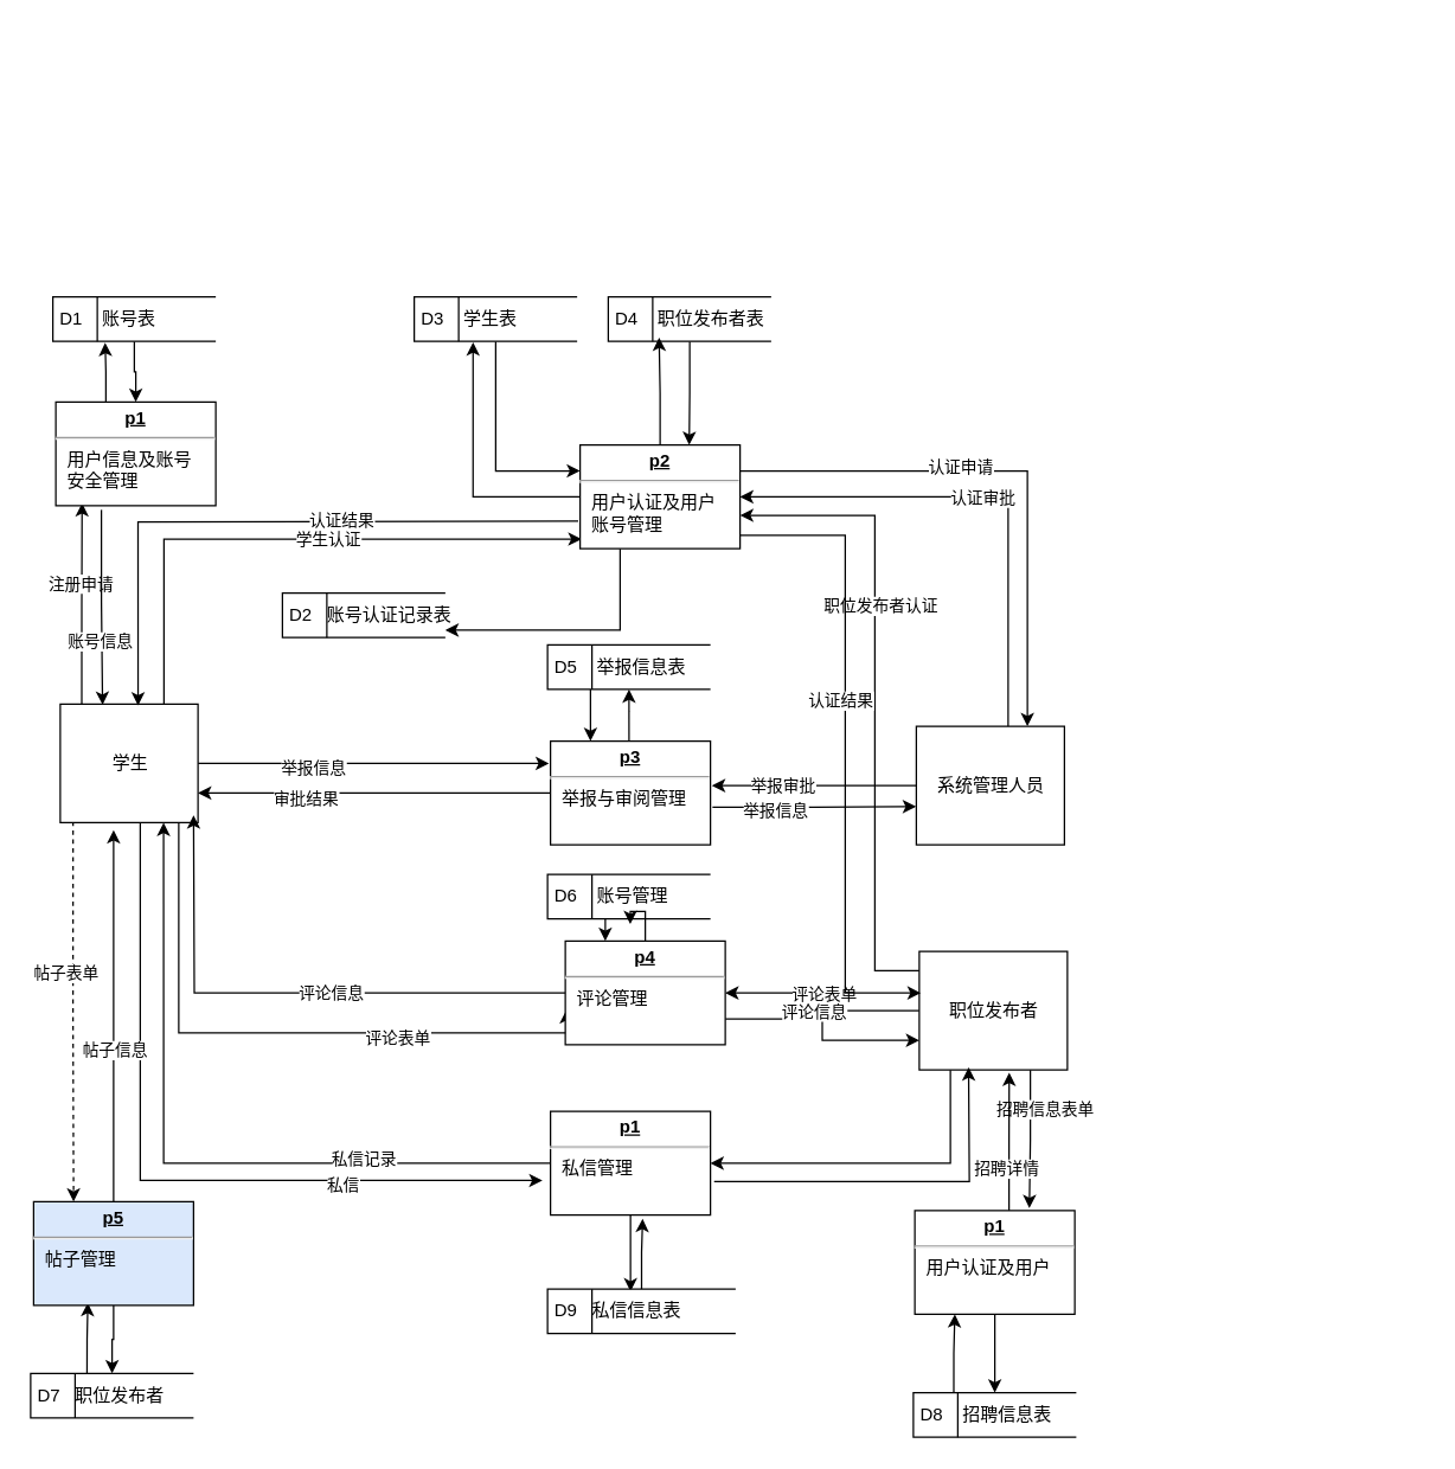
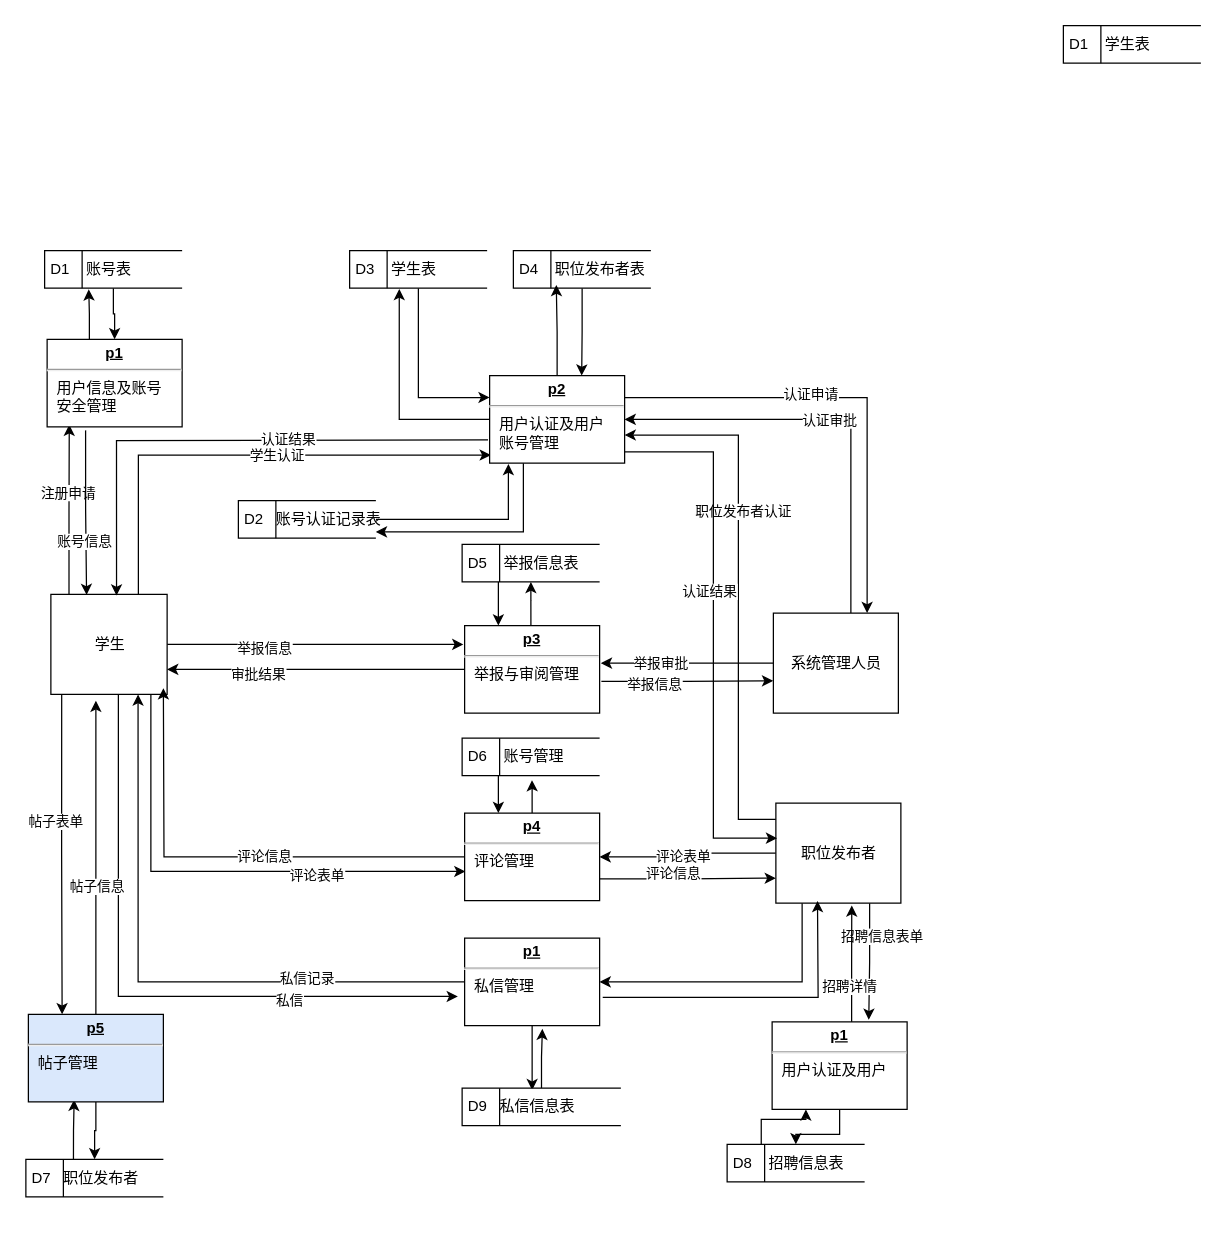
+ <mxCell id="2" value="D1&amp;nbsp; &amp;nbsp; 学生表" style="html=1;dashed=0;whitespace=wrap;shape=mxgraph.dfd.dataStoreID;align=left;spacingLeft=3;points=[[0,0],[0.5,0],[1,0],[0,0.5],[1,0.5],[0,1],[0.5,1],[1,1]];" vertex="1" parent="1"><mxGeometry x="850" y="20" width="110" height="30" as="geometry" /></mxCell>
+ <mxCell id="29" style="edgeStyle=orthogonalEdgeStyle;rounded=0;orthogonalLoop=1;jettySize=auto;html=1;entryX=0.139;entryY=1.01;entryDx=0;entryDy=0;entryPerimeter=0;" edge="1" parent="1" source="30" target="42"><mxGeometry relative="1" as="geometry" /></mxCell>
- <mxCell id="64" value="&lt;p style=&quot;margin: 0px ; margin-top: 4px ; text-align: center ; text-decoration: underline&quot;&gt;&lt;b&gt;p4&lt;/b&gt;&lt;/p&gt;&lt;hr&gt;&lt;p style=&quot;margin: 0px ; margin-left: 8px&quot;&gt;评论管理&lt;/p&gt;" style="verticalAlign=top;align=left;overflow=fill;fontSize=12;fontFamily=Helvetica;html=1;" vertex="1" parent="1"><mxGeometry x="381" y="635" width="108" height="70" as="geometry" /></mxCell>
+ <mxCell id="64" value="&lt;p style=&quot;margin: 0px ; margin-top: 4px ; text-align: center ; text-decoration: underline&quot;&gt;&lt;b&gt;p4&lt;/b&gt;&lt;/p&gt;&lt;hr&gt;&lt;p style=&quot;margin: 0px ; margin-left: 8px&quot;&gt;评论管理&lt;/p&gt;" style="verticalAlign=top;align=left;overflow=fill;fontSize=12;fontFamily=Helvetica;html=1;" vertex="1" parent="1"><mxGeometry x="371" y="650" width="108" height="70" as="geometry" /></mxCell>
- <mxCell id="5" style="edgeStyle=orthogonalEdgeStyle;rounded=0;orthogonalLoop=1;jettySize=auto;html=1;entryX=0.25;entryY=0;entryDx=0;entryDy=0;exitX=0.093;exitY=0.992;exitDx=0;exitDy=0;exitPerimeter=0;dashed=1;" edge="1" parent="1" source="15" target="48"><mxGeometry relative="1" as="geometry" /></mxCell>
+ <mxCell id="5" style="edgeStyle=orthogonalEdgeStyle;rounded=0;orthogonalLoop=1;jettySize=auto;html=1;entryX=0.25;entryY=0;entryDx=0;entryDy=0;exitX=0.093;exitY=0.992;exitDx=0;exitDy=0;exitPerimeter=0;" edge="1" parent="1" source="15" target="48"><mxGeometry relative="1" as="geometry" /></mxCell>
- <mxCell id="66" value="D8&amp;nbsp; &amp;nbsp; 招聘信息表" style="html=1;dashed=0;whitespace=wrap;shape=mxgraph.dfd.dataStoreID;align=left;spacingLeft=3;points=[[0,0],[0.5,0],[1,0],[0,0.5],[1,0.5],[0,1],[0.5,1],[1,1]];" vertex="1" parent="1"><mxGeometry x="616" y="940" width="110" height="30" as="geometry" /></mxCell>
+ <mxCell id="66" value="D8&amp;nbsp; &amp;nbsp; 招聘信息表" style="html=1;dashed=0;whitespace=wrap;shape=mxgraph.dfd.dataStoreID;align=left;spacingLeft=3;points=[[0,0],[0.5,0],[1,0],[0,0.5],[1,0.5],[0,1],[0.5,1],[1,1]];" vertex="1" parent="1"><mxGeometry x="581" y="915" width="110" height="30" as="geometry" /></mxCell>
